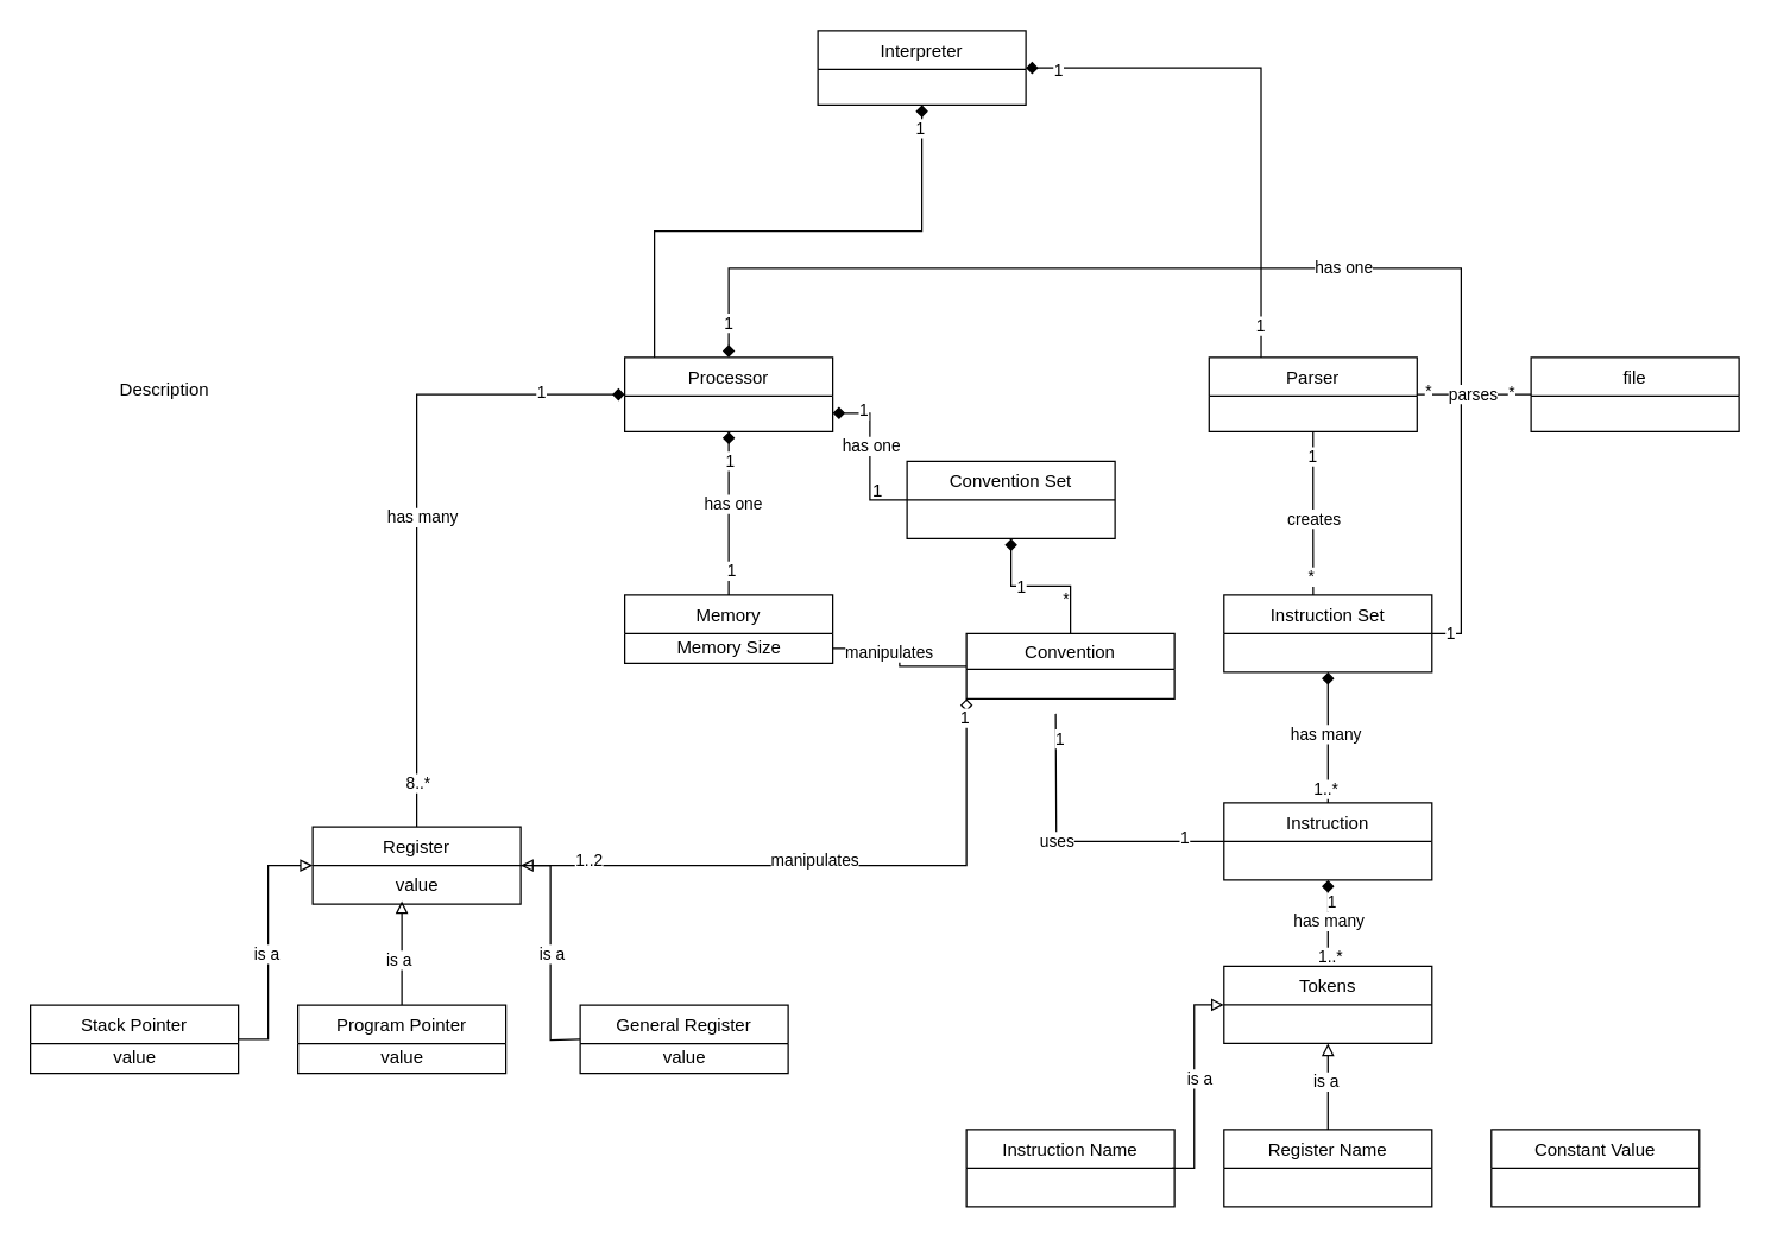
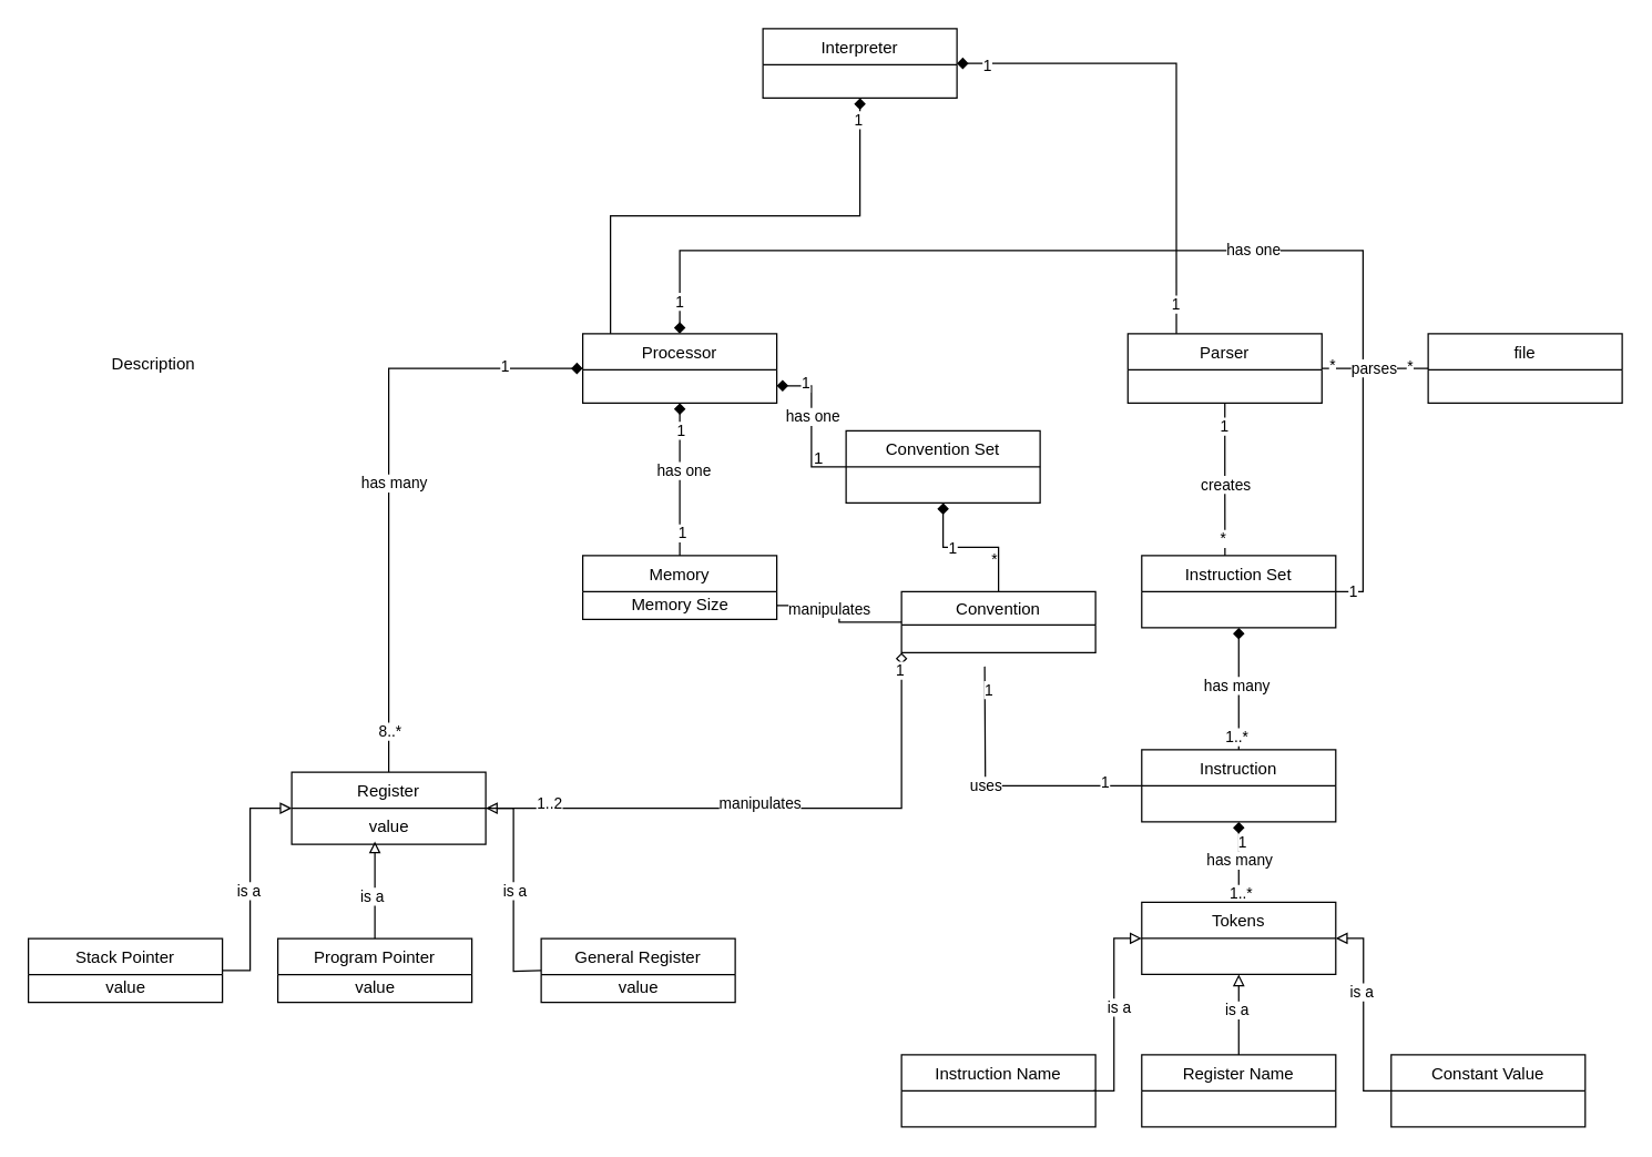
+ <mxCell id="76" style="edgeStyle=orthogonalEdgeStyle;rounded=0;orthogonalLoop=1;jettySize=auto;html=1;entryX=1;entryY=0.5;entryDx=0;entryDy=0;startArrow=none;startFill=0;endArrow=block;endFill=0;" edge="1" parent="1" source="78" target="69"><mxGeometry relative="1" as="geometry" /></mxCell>
+ <mxCell id="77" value="is a" style="edgeLabel;html=1;align=center;verticalAlign=middle;resizable=0;points=[];" vertex="1" connectable="0" parent="76"><mxGeometry x="0.224" y="2" relative="1" as="geometry"><mxPoint as="offset" /></mxGeometry></mxCell>
